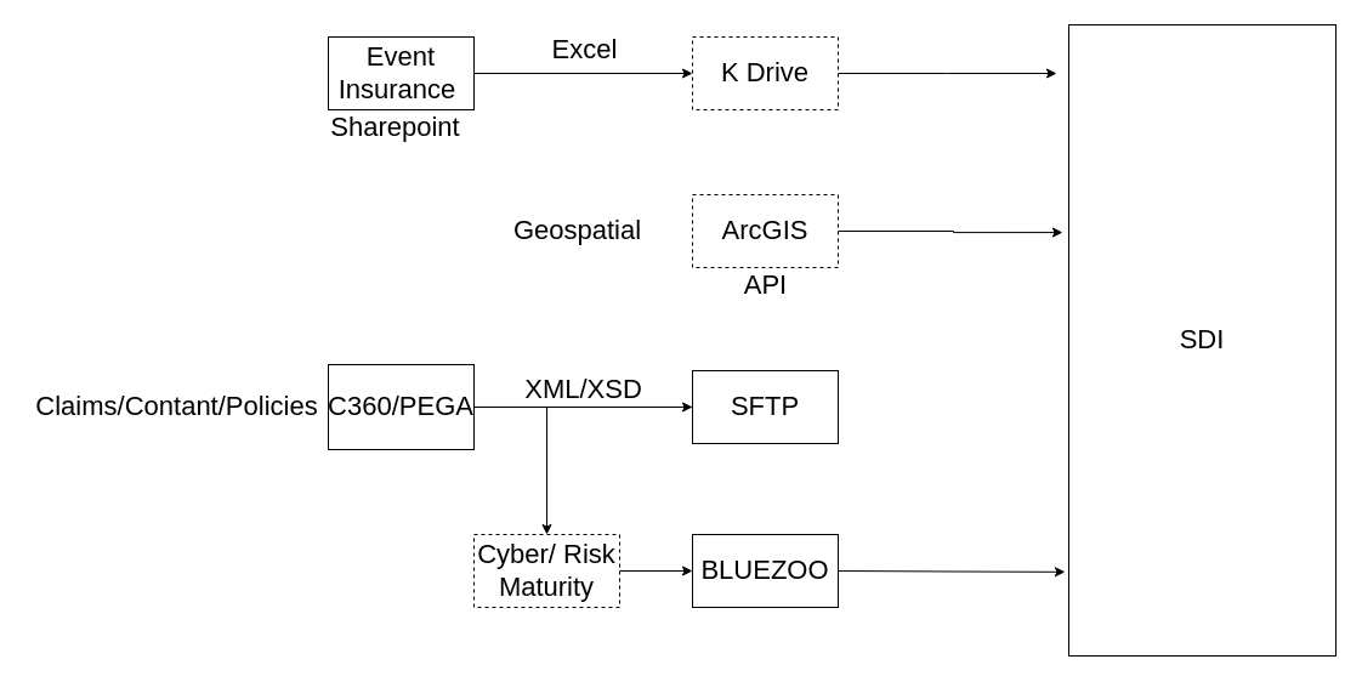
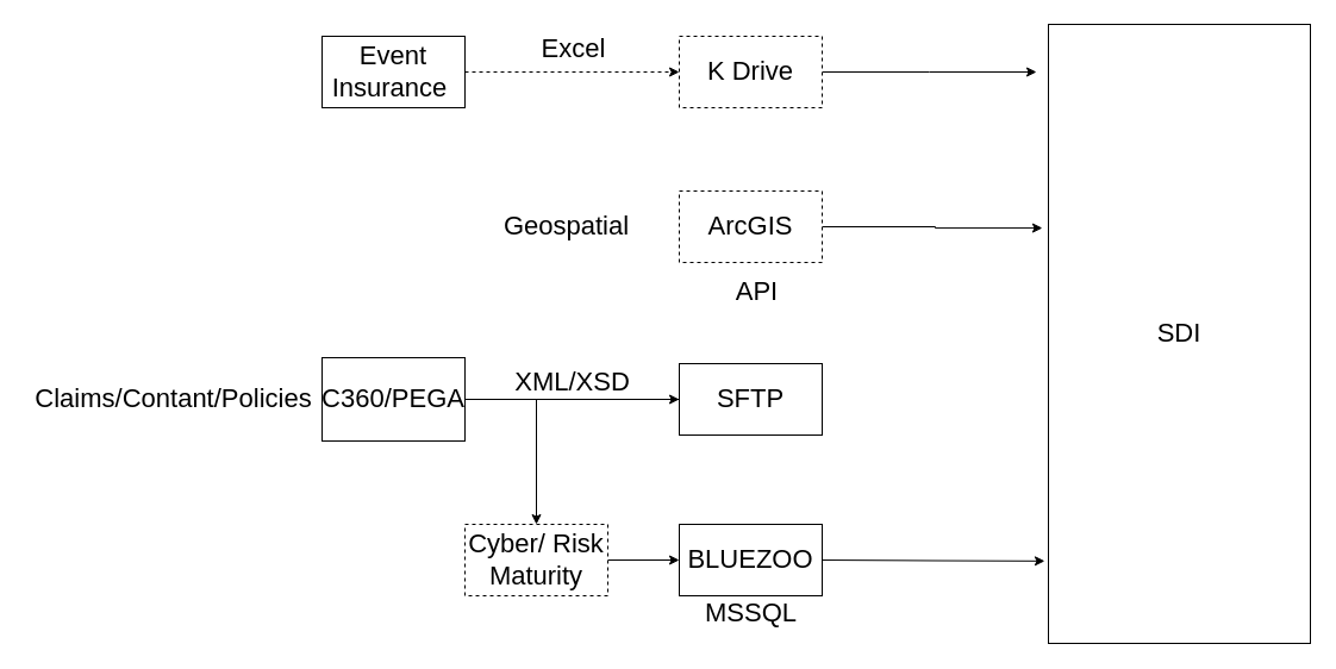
- <mxCell id="16" style="edgeStyle=orthogonalEdgeStyle;rounded=0;orthogonalLoop=1;jettySize=auto;html=1;entryX=0;entryY=0.5;entryDx=0;entryDy=0;fontSize=22;" edge="1" parent="1" source="18" target="21"><mxGeometry relative="1" as="geometry" /></mxCell>
+ <mxCell id="16" style="edgeStyle=orthogonalEdgeStyle;rounded=0;orthogonalLoop=1;jettySize=auto;html=1;entryX=0;entryY=0.5;entryDx=0;entryDy=0;fontSize=22;dashed=1;" edge="1" parent="1" source="18" target="21"><mxGeometry relative="1" as="geometry" /></mxCell>
- <mxCell id="19" value="Sharepoint" style="text;html=1;align=center;verticalAlign=middle;resizable=0;points=[];autosize=1;strokeColor=none;fillColor=none;fontSize=22;" vertex="1" parent="1"><mxGeometry x="265" y="90" width="120" height="30" as="geometry" /></mxCell>
- <mxCell id="15" value="API" style="text;html=1;align=center;verticalAlign=middle;resizable=0;points=[];autosize=1;strokeColor=none;fillColor=none;fontSize=22;" vertex="1" parent="1"><mxGeometry x="605" y="220" width="50" height="30" as="geometry" /></mxCell>
+ <mxCell id="15" value="API" style="text;html=1;align=center;verticalAlign=middle;resizable=0;points=[];autosize=1;strokeColor=none;fillColor=none;fontSize=22;" vertex="1" parent="1"><mxGeometry x="610" y="230" width="50" height="30" as="geometry" /></mxCell>
+ <mxCell id="12" value="MSSQL" style="text;html=1;align=center;verticalAlign=middle;resizable=0;points=[];autosize=1;strokeColor=none;fillColor=none;fontSize=22;" parent="1" vertex="1"><mxGeometry x="585" y="500" width="90" height="30" as="geometry" /></mxCell>
